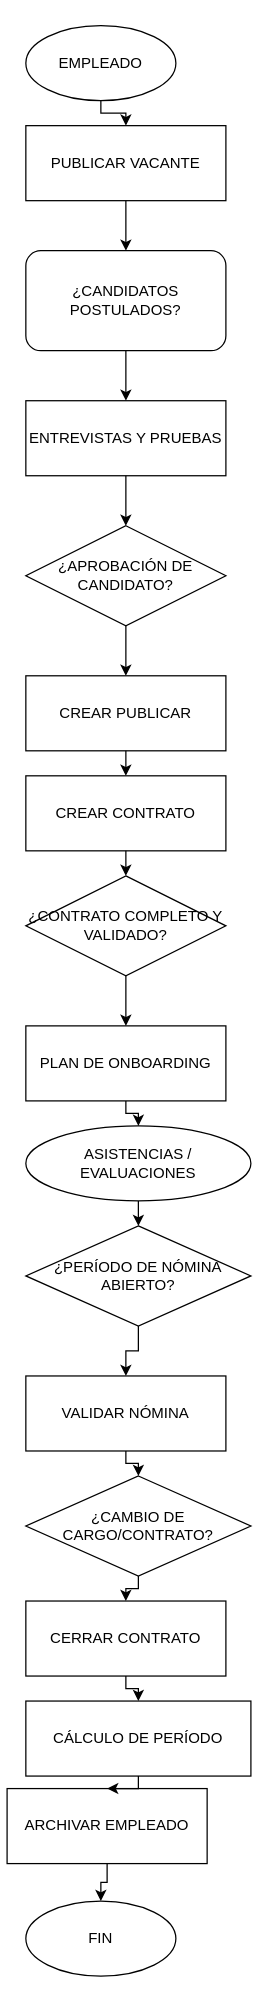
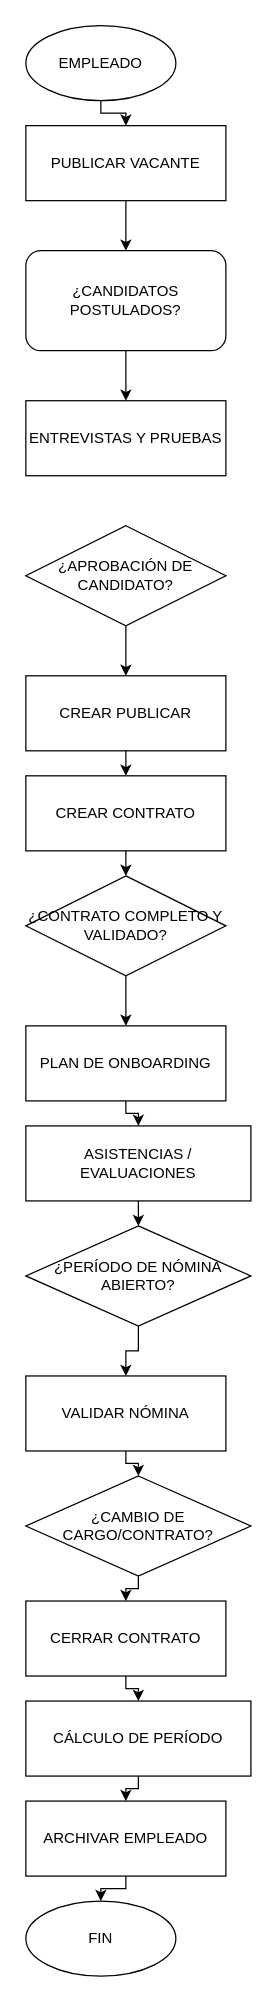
- <mxCell id="22" style="edgeStyle=orthogonalEdgeStyle;rounded=0;orthogonalLoop=1;" edge="1" parent="1" source="5" target="6"><mxGeometry relative="1" as="geometry" /></mxCell>
- <mxCell id="11" value="ASISTENCIAS / EVALUACIONES" style="ellipse;whiteSpace=wrap;html=1;" vertex="1" parent="1"><mxGeometry x="20" y="900" width="180" height="60" as="geometry" /></mxCell>
+ <mxCell id="11" value="ASISTENCIAS / EVALUACIONES" style="rounded=0;whiteSpace=wrap;html=1;" vertex="1" parent="1"><mxGeometry x="20" y="900" width="180" height="60" as="geometry" /></mxCell>
- <mxCell id="17" value="ARCHIVAR EMPLEADO" style="rounded=0;whiteSpace=wrap;html=1;" vertex="1" parent="1"><mxGeometry x="5" y="1430" width="160" height="60" as="geometry" /></mxCell>
+ <mxCell id="17" value="ARCHIVAR EMPLEADO" style="rounded=0;whiteSpace=wrap;html=1;" vertex="1" parent="1"><mxGeometry x="20" y="1440" width="160" height="60" as="geometry" /></mxCell>
